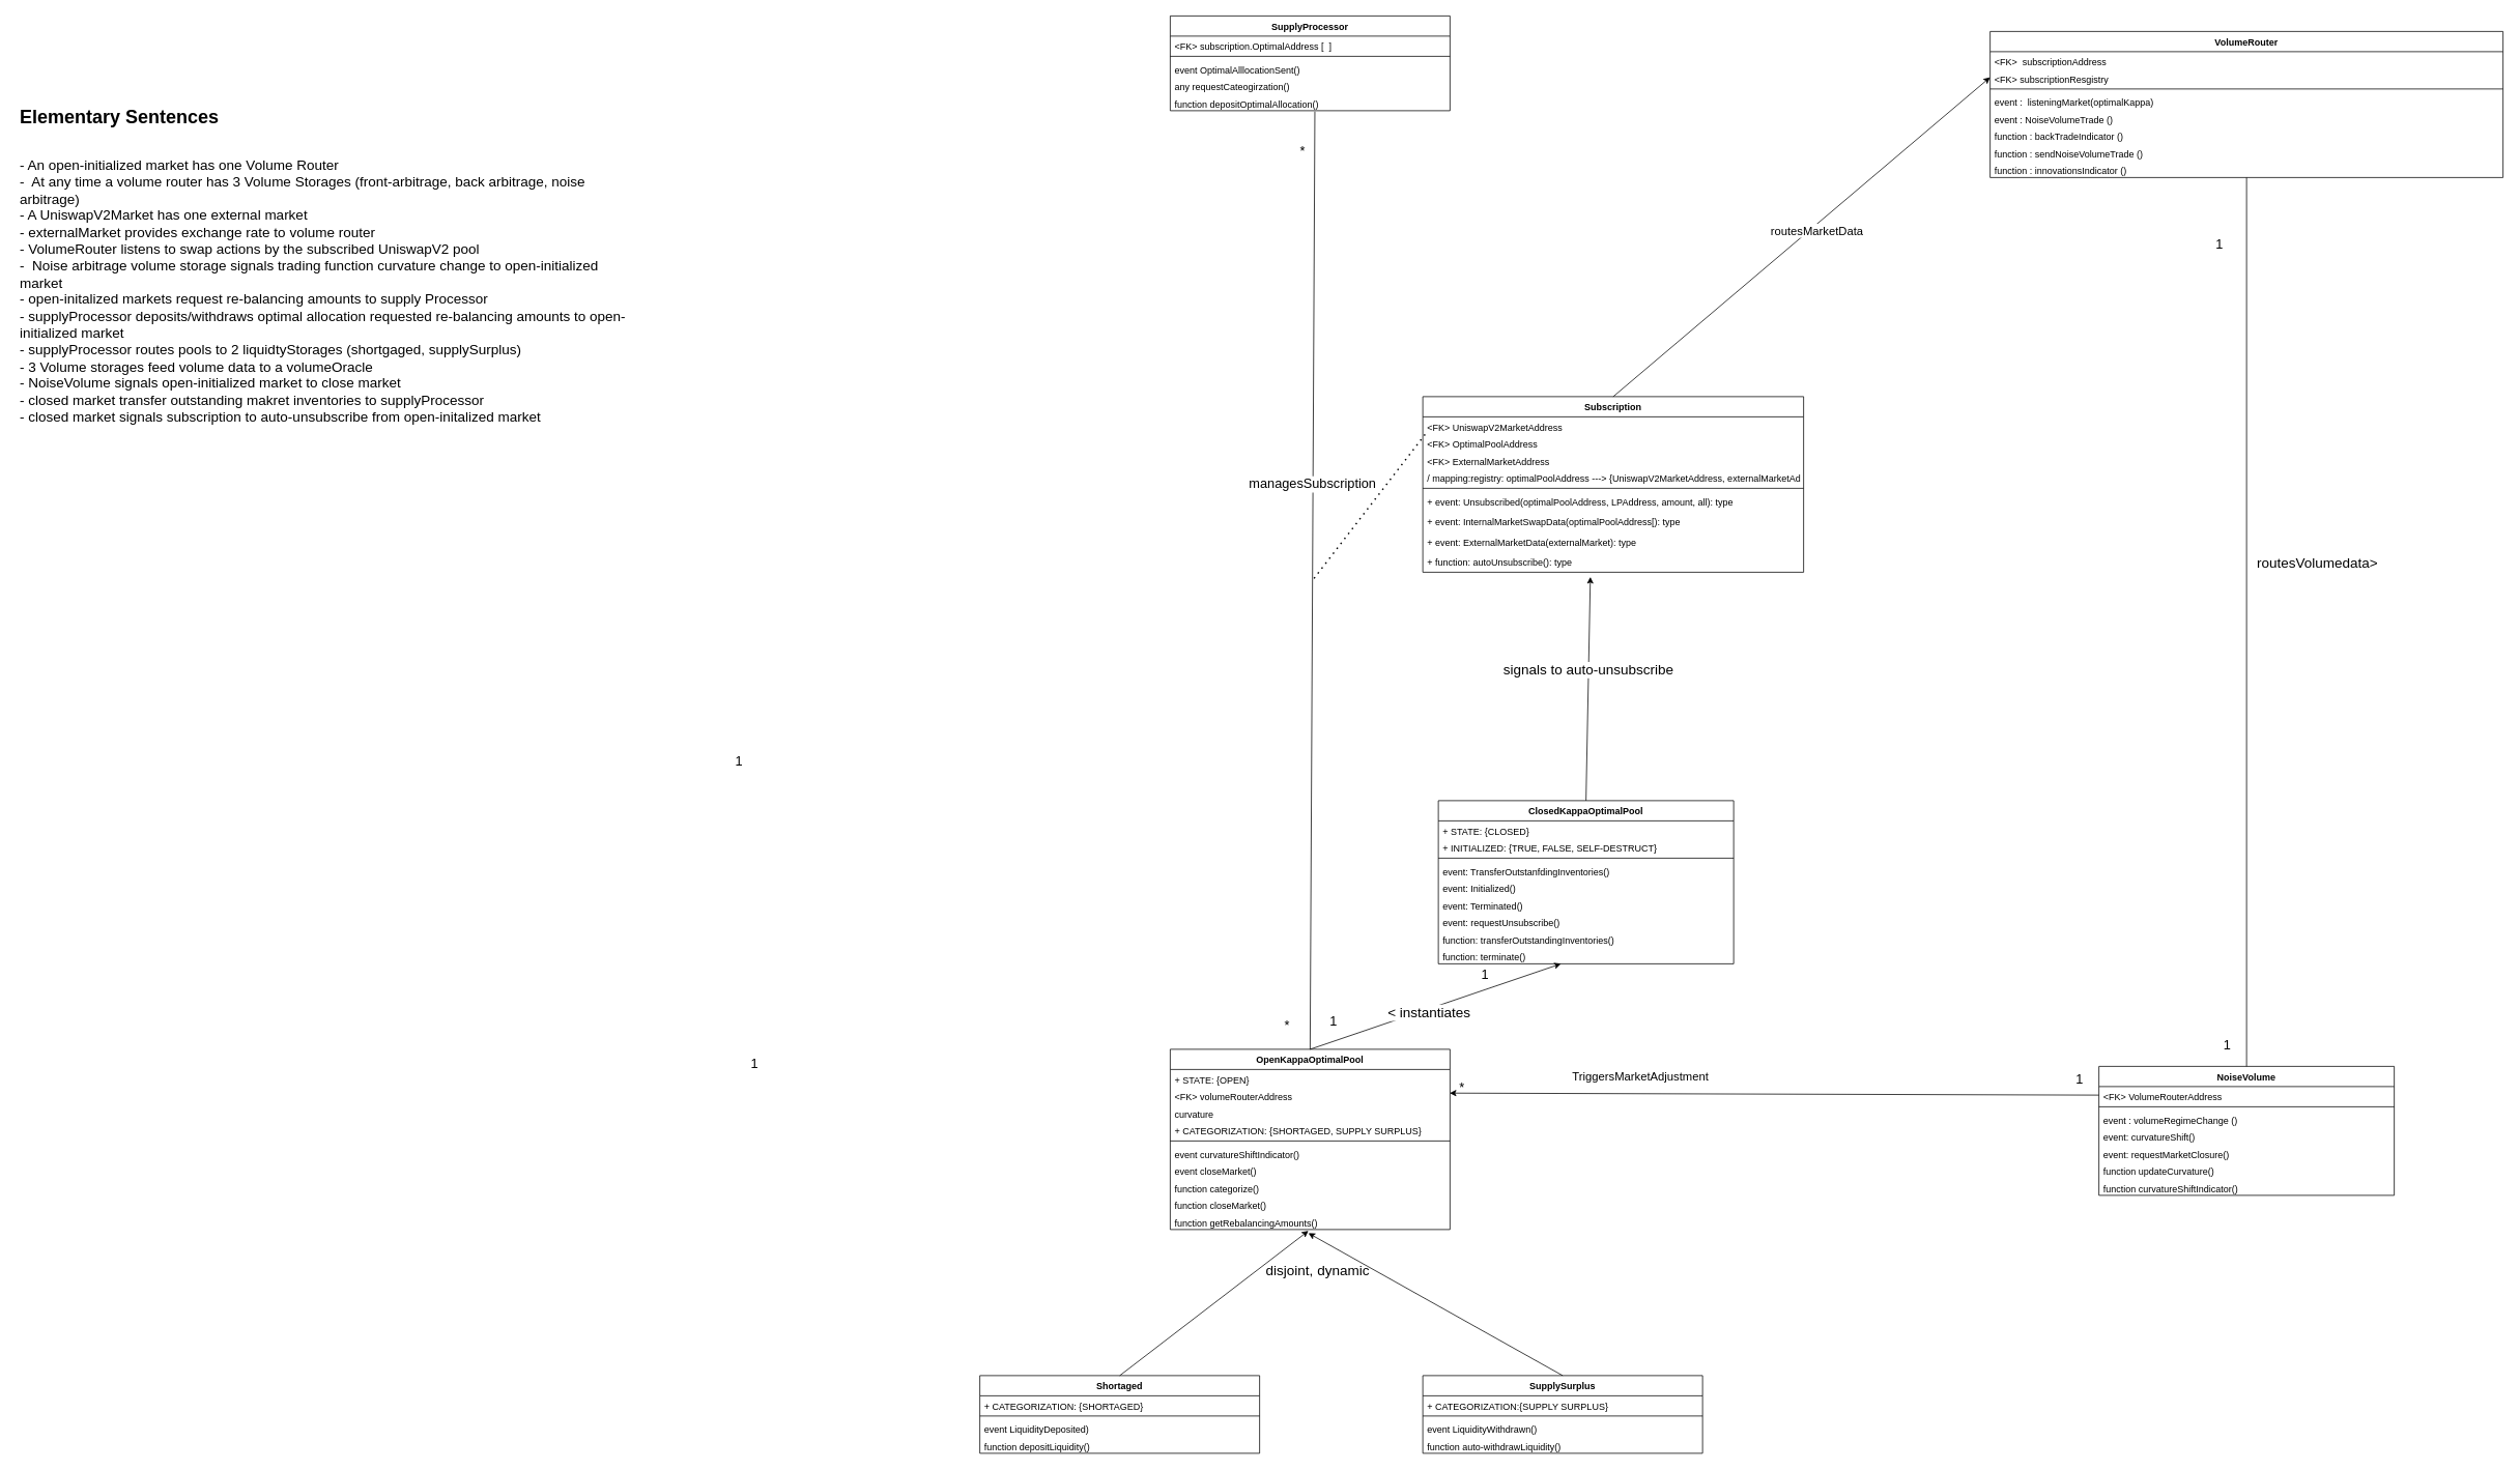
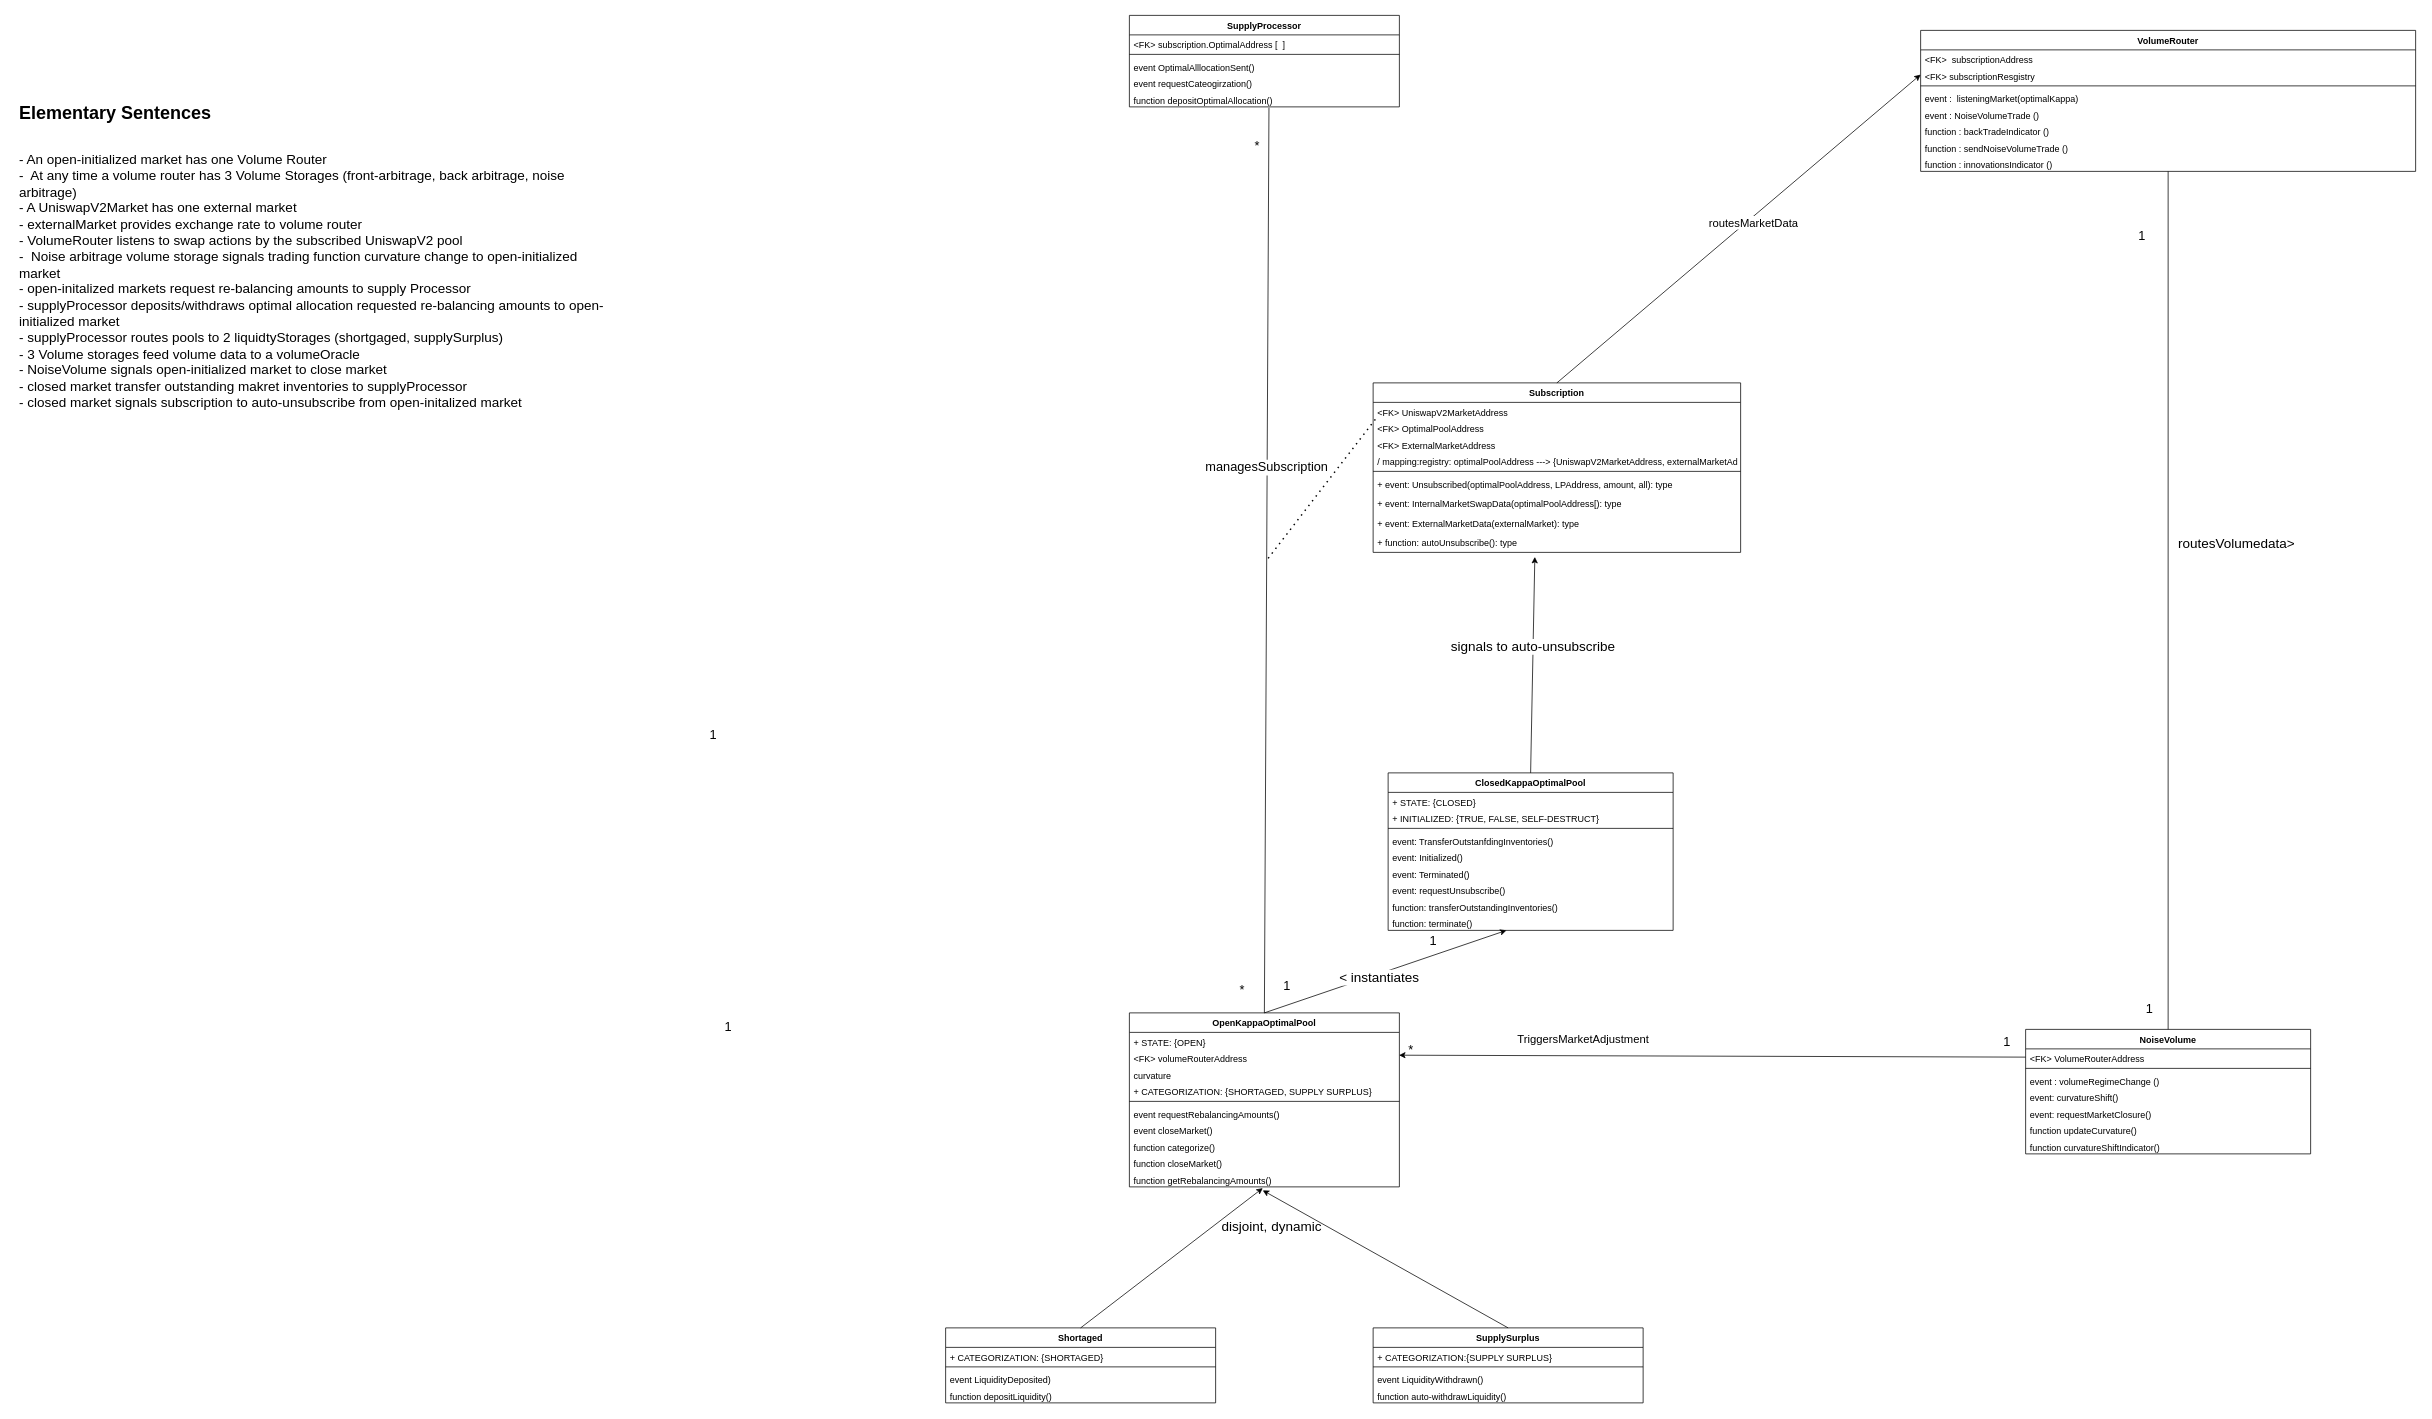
- <mxCell id="47" value="any requestCateogirzation()" style="text;strokeColor=none;fillColor=none;align=left;verticalAlign=top;spacingLeft=4;spacingRight=4;overflow=hidden;rotatable=0;points=[[0,0.5],[1,0.5]];portConstraint=eastwest;" parent="43" vertex="1"><mxGeometry y="78" width="360" height="22" as="geometry" /></mxCell>
+ <mxCell id="47" value="event requestCateogirzation()" style="text;strokeColor=none;fillColor=none;align=left;verticalAlign=top;spacingLeft=4;spacingRight=4;overflow=hidden;rotatable=0;points=[[0,0.5],[1,0.5]];portConstraint=eastwest;" parent="43" vertex="1"><mxGeometry y="78" width="360" height="22" as="geometry" /></mxCell>
- <mxCell id="19" value="event curvatureShiftIndicator()" style="text;strokeColor=none;fillColor=none;align=left;verticalAlign=top;spacingLeft=4;spacingRight=4;overflow=hidden;rotatable=0;points=[[0,0.5],[1,0.5]];portConstraint=eastwest;" parent="13" vertex="1"><mxGeometry y="122" width="360" height="22" as="geometry" /></mxCell>
+ <mxCell id="19" value="event requestRebalancingAmounts()" style="text;strokeColor=none;fillColor=none;align=left;verticalAlign=top;spacingLeft=4;spacingRight=4;overflow=hidden;rotatable=0;points=[[0,0.5],[1,0.5]];portConstraint=eastwest;" parent="13" vertex="1"><mxGeometry y="122" width="360" height="22" as="geometry" /></mxCell>
